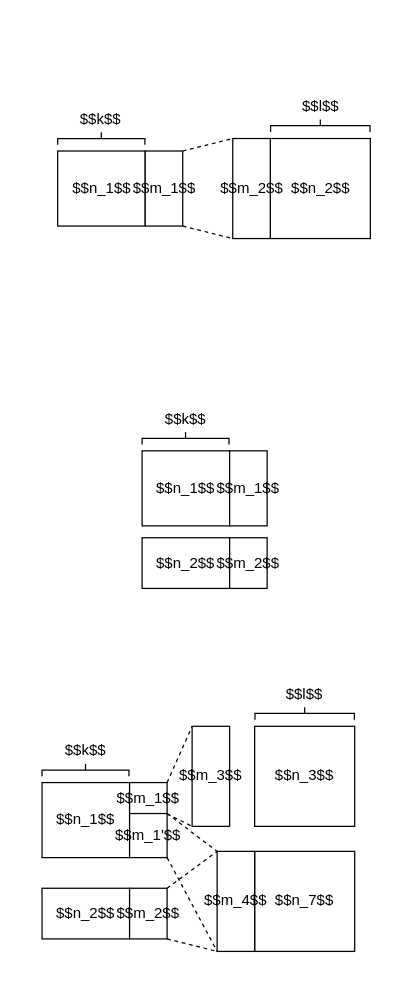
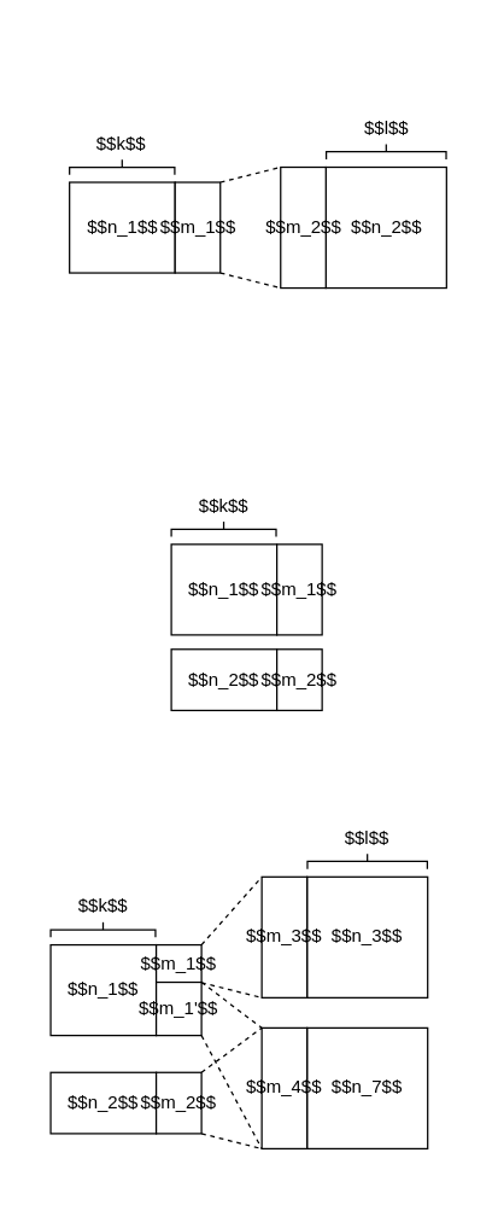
- <mxCell id="9" value="$$m_3$$" style="rounded=0;whiteSpace=wrap;html=1;" vertex="1" parent="2"><mxGeometry x="120" y="40.25" width="30" height="80" as="geometry" /></mxCell>
+ <mxCell id="9" value="$$m_3$$" style="rounded=0;whiteSpace=wrap;html=1;" vertex="1" parent="2"><mxGeometry x="140" y="40.25" width="30" height="80" as="geometry" /></mxCell>
